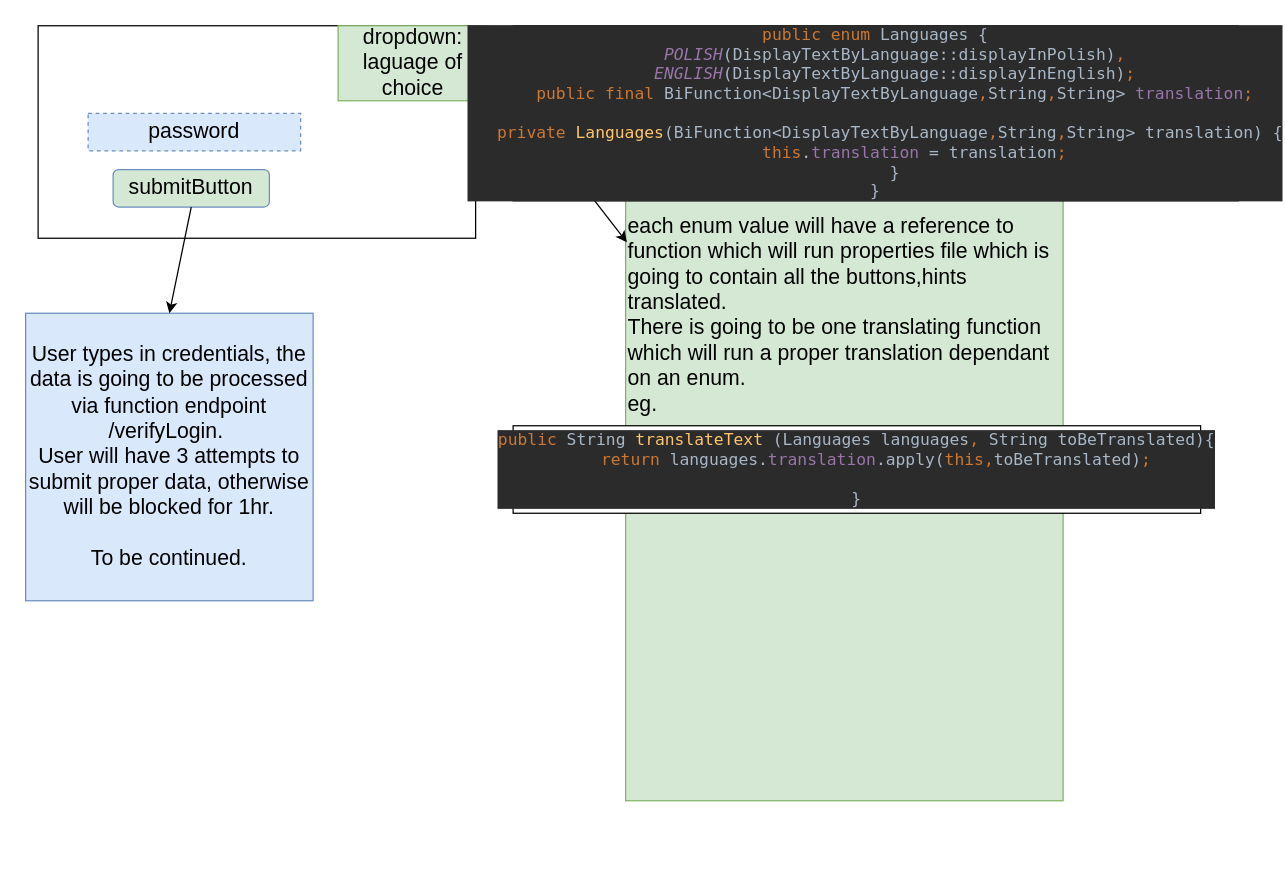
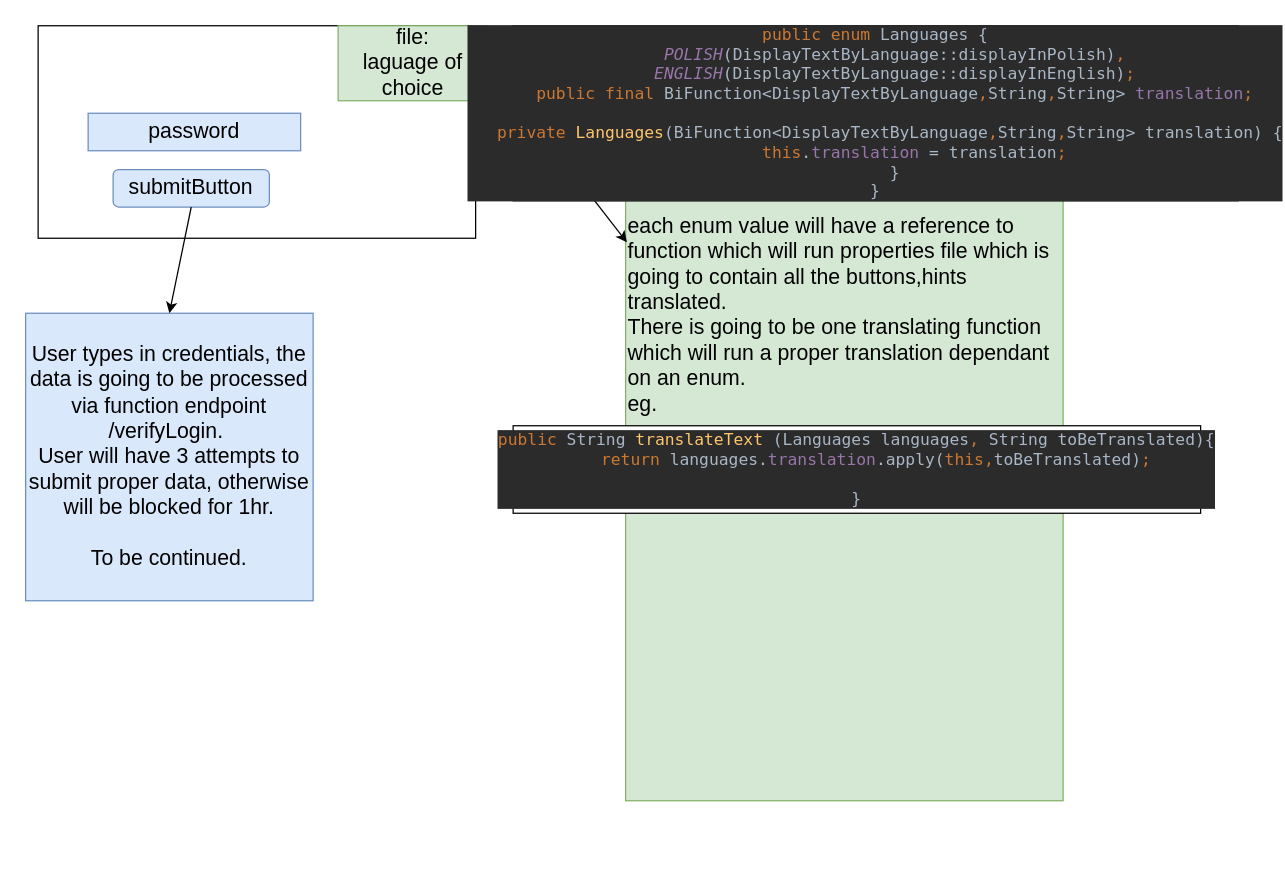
- <mxCell id="5" value="dropdown:&lt;br&gt;laguage of choice" style="rounded=0;whiteSpace=wrap;html=1;fontSize=17;fillColor=#d5e8d4;strokeColor=#82b366;" vertex="1" parent="1"><mxGeometry x="270" y="20" width="120" height="60" as="geometry" /></mxCell>
+ <mxCell id="5" value="file:&lt;br&gt;laguage of choice" style="rounded=0;whiteSpace=wrap;html=1;fontSize=17;fillColor=#d5e8d4;strokeColor=#82b366;" vertex="1" parent="1"><mxGeometry x="270" y="20" width="120" height="60" as="geometry" /></mxCell>
- <mxCell id="3" value="&lt;font style=&quot;font-size: 17px;&quot;&gt;password&lt;/font&gt;" style="rounded=0;whiteSpace=wrap;html=1;fillColor=#dae8fc;strokeColor=#6c8ebf;dashed=1;" vertex="1" parent="1"><mxGeometry x="70" y="90" width="170" height="30" as="geometry" /></mxCell>
+ <mxCell id="3" value="&lt;font style=&quot;font-size: 17px;&quot;&gt;password&lt;/font&gt;" style="rounded=0;whiteSpace=wrap;html=1;fillColor=#dae8fc;strokeColor=#6c8ebf;" vertex="1" parent="1"><mxGeometry x="70" y="90" width="170" height="30" as="geometry" /></mxCell>
- <mxCell id="4" value="submitButton" style="rounded=1;whiteSpace=wrap;html=1;fontSize=17;fillColor=#d5e8d4;strokeColor=#6c8ebf;" vertex="1" parent="1"><mxGeometry x="90" y="135" width="125" height="30" as="geometry" /></mxCell>
+ <mxCell id="4" value="submitButton" style="rounded=1;whiteSpace=wrap;html=1;fontSize=17;fillColor=#dae8fc;strokeColor=#6c8ebf;" vertex="1" parent="1"><mxGeometry x="90" y="135" width="125" height="30" as="geometry" /></mxCell>
